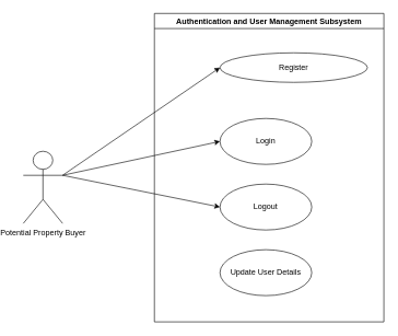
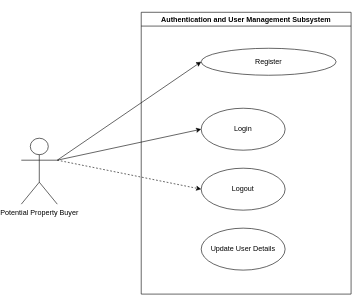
- <mxCell id="4" style="edgeStyle=none;html=1;exitX=1;exitY=0.333;exitDx=0;exitDy=0;exitPerimeter=0;entryX=0;entryY=0.5;entryDx=0;entryDy=0;" edge="1" parent="1" source="5" target="9"><mxGeometry relative="1" as="geometry" /></mxCell>
+ <mxCell id="4" style="edgeStyle=none;html=1;exitX=1;exitY=0.333;exitDx=0;exitDy=0;exitPerimeter=0;entryX=0;entryY=0.5;entryDx=0;entryDy=0;dashed=1;" edge="1" parent="1" source="5" target="9"><mxGeometry relative="1" as="geometry" /></mxCell>
